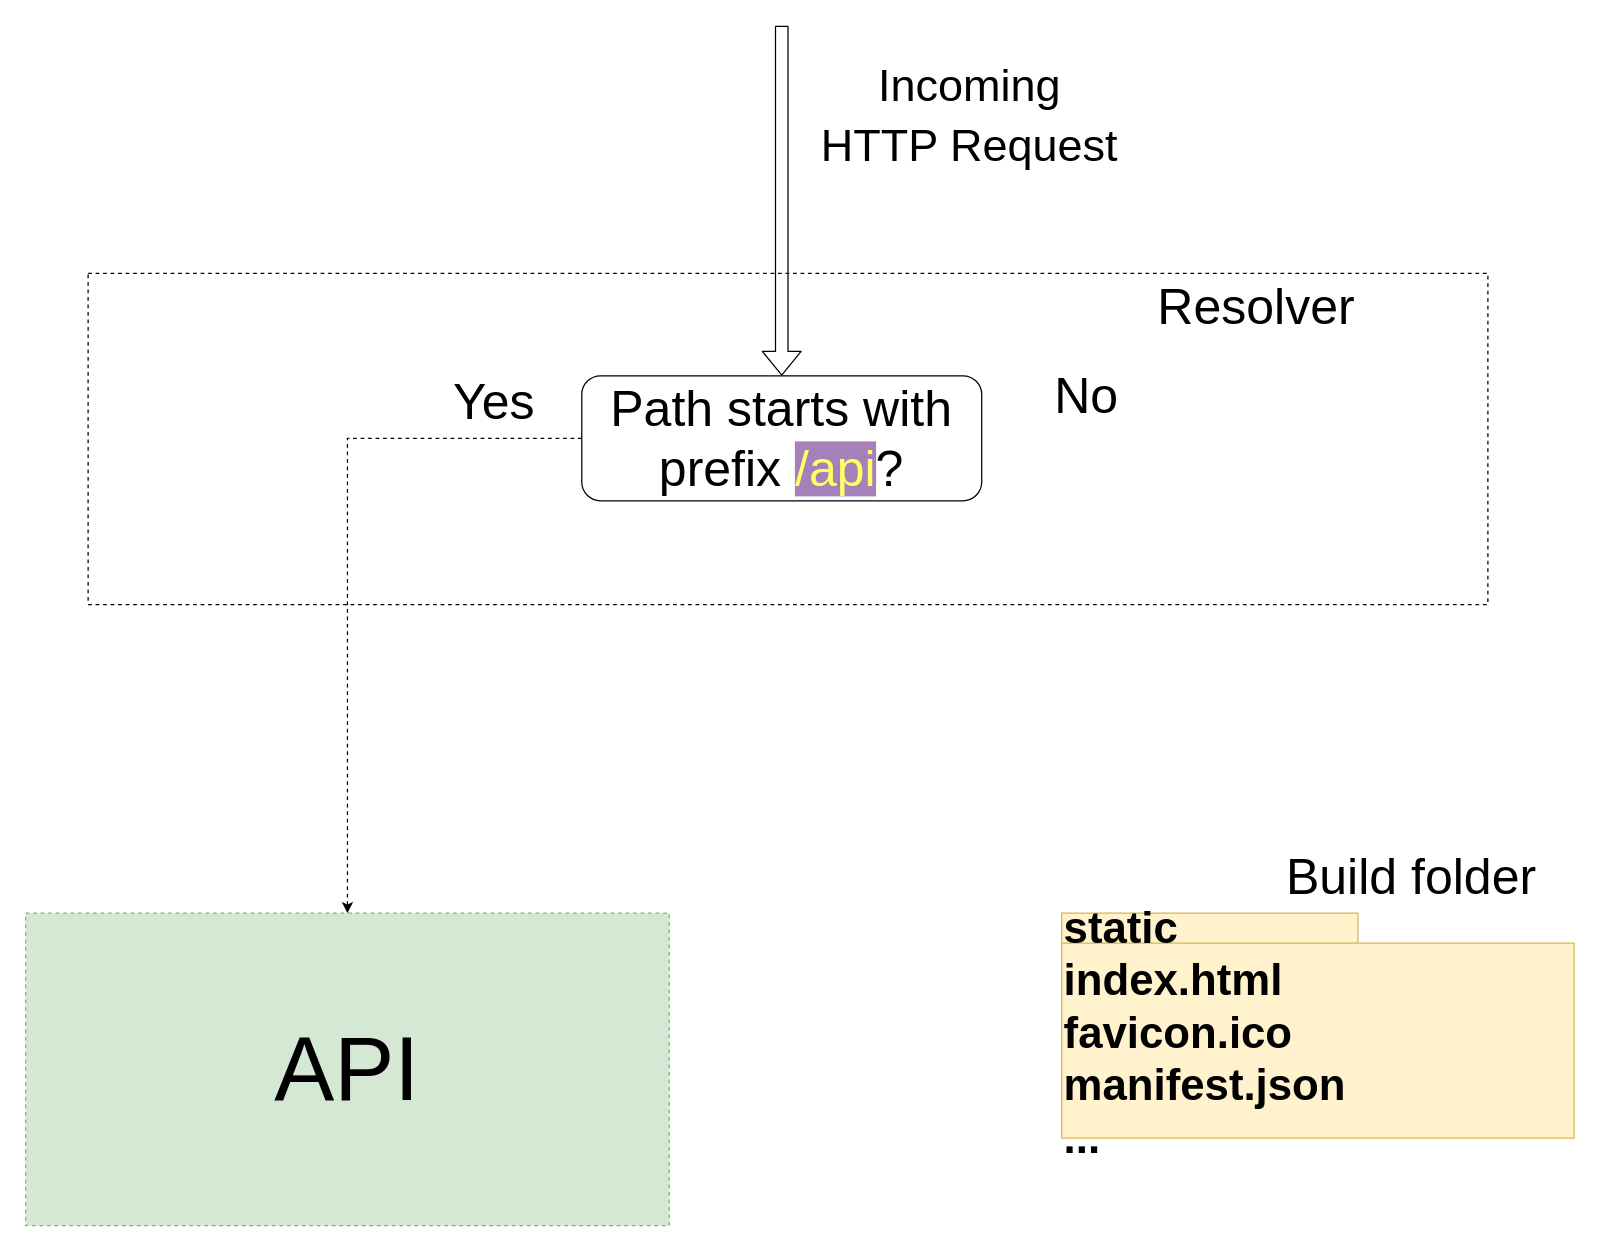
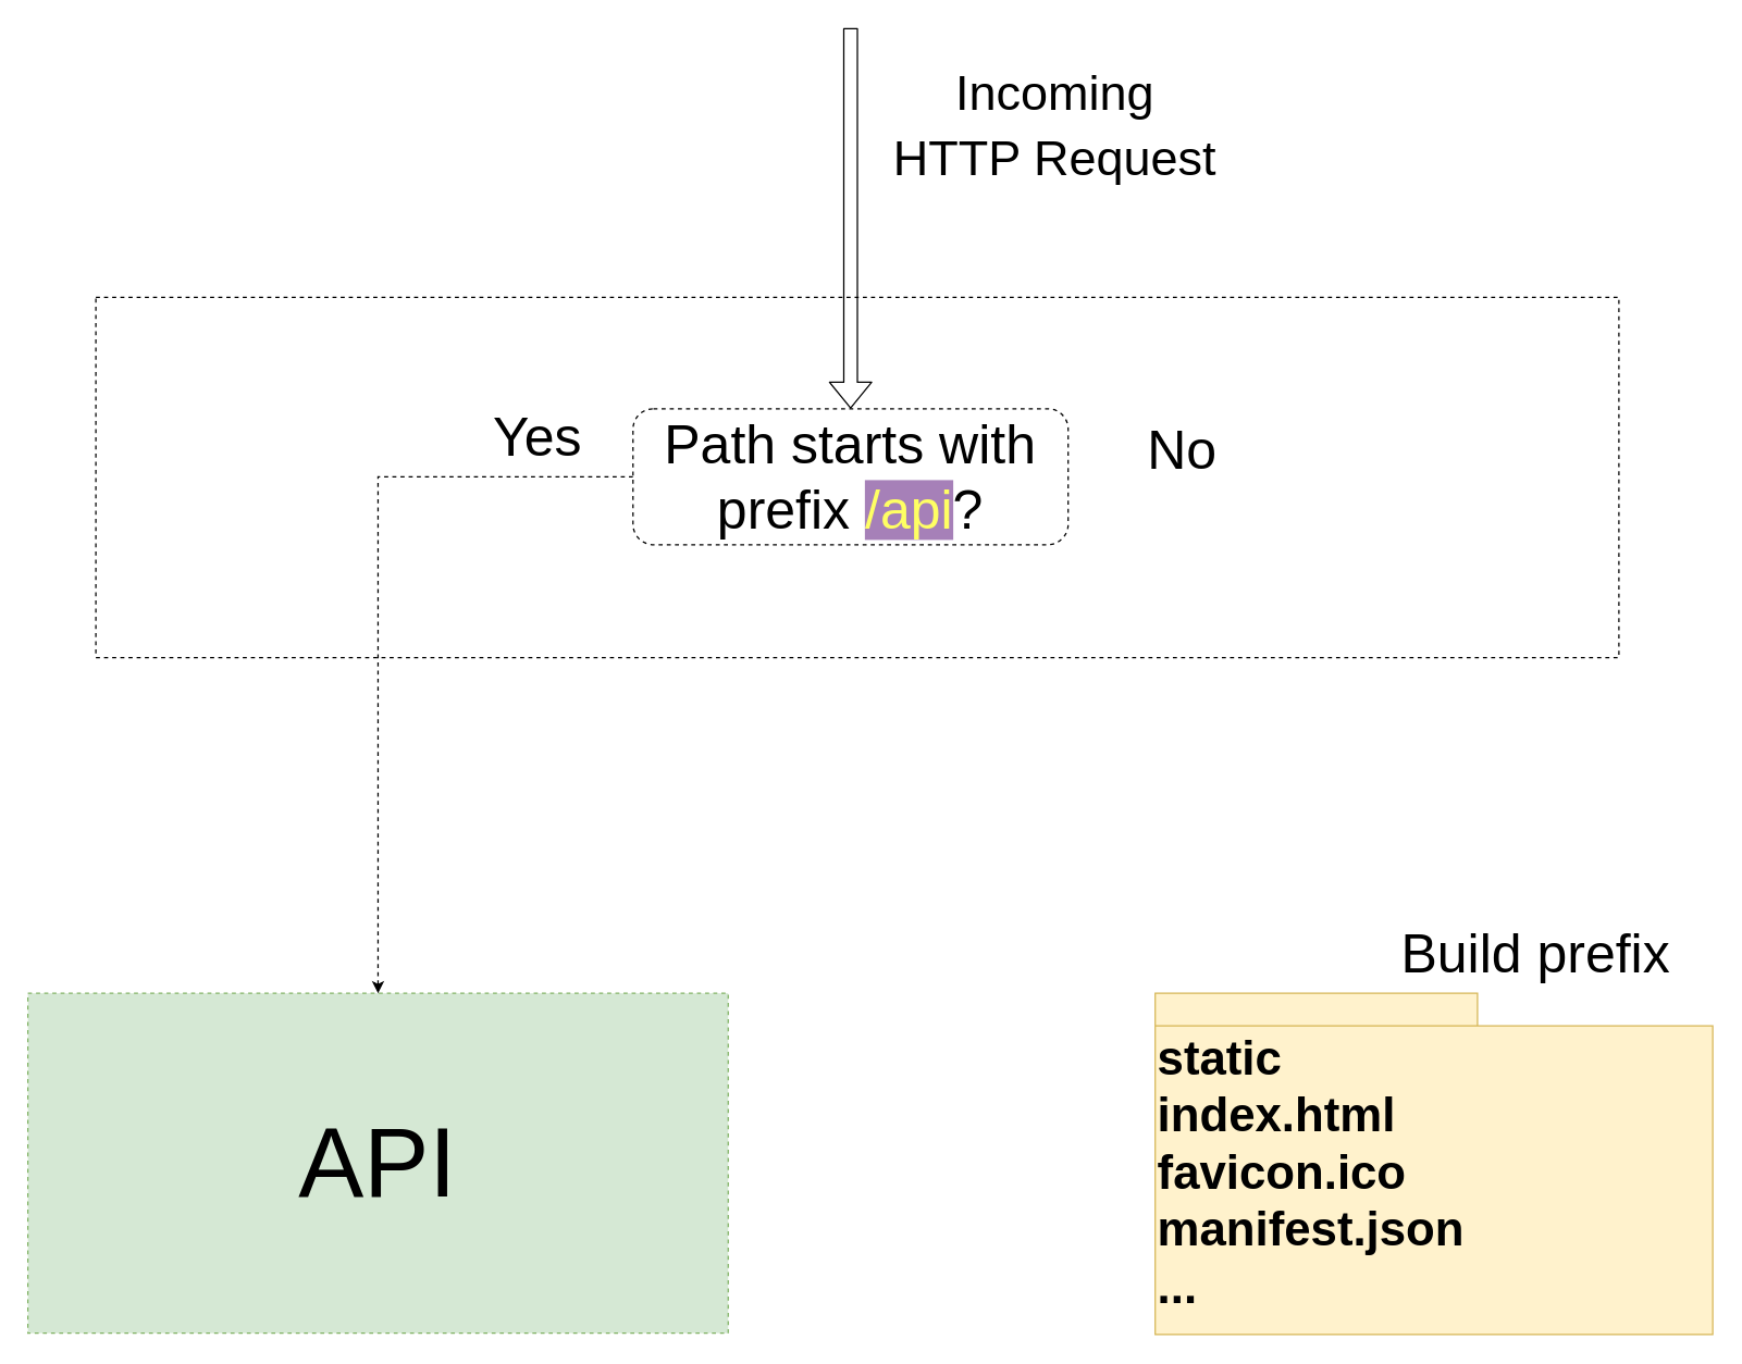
- <mxCell id="12" value="Resolver" style="text;html=1;resizable=0;points=[];autosize=1;align=left;verticalAlign=top;spacingTop=-4;fontSize=40;fontColor=#000000;" vertex="1" parent="1"><mxGeometry x="924" y="217.5" width="170" height="50" as="geometry" /></mxCell>
- <mxCell id="4" value="No" style="text;html=1;strokeColor=none;fillColor=none;align=center;verticalAlign=middle;whiteSpace=wrap;rounded=0;labelBackgroundColor=none;fontSize=40;fontColor=#000000;" vertex="1" parent="1"><mxGeometry x="849" y="305" width="40" height="20" as="geometry" /></mxCell>
+ <mxCell id="4" value="No" style="text;html=1;strokeColor=none;fillColor=none;align=center;verticalAlign=middle;whiteSpace=wrap;rounded=0;labelBackgroundColor=none;fontSize=40;fontColor=#000000;" vertex="1" parent="1"><mxGeometry x="849" y="320" width="40" height="20" as="geometry" /></mxCell>
- <mxCell id="10" value="Path starts with prefix &lt;span style=&quot;background-color: rgb(166 , 128 , 184)&quot;&gt;&lt;font color=&quot;#FFFF63&quot;&gt;/api&lt;/font&gt;&lt;/span&gt;?" style="rounded=1;whiteSpace=wrap;html=1;labelBackgroundColor=none;fontSize=40;fontColor=#000000;" vertex="1" parent="1"><mxGeometry x="465" y="300" width="320" height="100" as="geometry" /></mxCell>
+ <mxCell id="10" value="Path starts with prefix &lt;span style=&quot;background-color: rgb(166 , 128 , 184)&quot;&gt;&lt;font color=&quot;#FFFF63&quot;&gt;/api&lt;/font&gt;&lt;/span&gt;?" style="rounded=1;whiteSpace=wrap;html=1;labelBackgroundColor=none;fontSize=40;fontColor=#000000;dashed=1;" vertex="1" parent="1"><mxGeometry x="465" y="300" width="320" height="100" as="geometry" /></mxCell>
- <mxCell id="3" value="Build folder" style="text;html=1;strokeColor=none;fillColor=none;align=center;verticalAlign=middle;whiteSpace=wrap;rounded=0;fontSize=40;" vertex="1" parent="1"><mxGeometry x="999" y="690" width="260" height="20" as="geometry" /></mxCell>
+ <mxCell id="3" value="Build prefix" style="text;html=1;strokeColor=none;fillColor=none;align=center;verticalAlign=middle;whiteSpace=wrap;rounded=0;fontSize=40;" vertex="1" parent="1"><mxGeometry x="999" y="690" width="260" height="20" as="geometry" /></mxCell>
- <mxCell id="7" value="&lt;div style=&quot;font-size: 35px&quot; align=&quot;left&quot;&gt;&lt;font style=&quot;font-size: 35px&quot;&gt;static&lt;br&gt;&lt;/font&gt;&lt;/div&gt;&lt;div style=&quot;font-size: 35px&quot; align=&quot;left&quot;&gt;&lt;font style=&quot;font-size: 35px&quot;&gt;index.html&lt;/font&gt;&lt;/div&gt;&lt;div style=&quot;font-size: 35px&quot; align=&quot;left&quot;&gt;&lt;font style=&quot;font-size: 35px&quot;&gt;favicon.ico&lt;/font&gt;&lt;/div&gt;&lt;div style=&quot;font-size: 35px&quot; align=&quot;left&quot;&gt;&lt;font style=&quot;font-size: 35px&quot;&gt;manifest.json&lt;/font&gt;&lt;/div&gt;&lt;div style=&quot;font-size: 35px&quot; align=&quot;left&quot;&gt;&lt;font style=&quot;font-size: 35px&quot;&gt;...&lt;br&gt;&lt;/font&gt;&lt;/div&gt;" style="shape=folder;fontStyle=1;spacingTop=10;tabWidth=237;tabHeight=24;tabPosition=left;html=1;labelBackgroundColor=none;fontSize=40;align=left;fillColor=#fff2cc;strokeColor=#d6b656;" vertex="1" parent="1"><mxGeometry x="849" y="730" width="410" height="180" as="geometry" /></mxCell>
+ <mxCell id="7" value="&lt;div style=&quot;font-size: 35px&quot; align=&quot;left&quot;&gt;&lt;font style=&quot;font-size: 35px&quot;&gt;static&lt;br&gt;&lt;/font&gt;&lt;/div&gt;&lt;div style=&quot;font-size: 35px&quot; align=&quot;left&quot;&gt;&lt;font style=&quot;font-size: 35px&quot;&gt;index.html&lt;/font&gt;&lt;/div&gt;&lt;div style=&quot;font-size: 35px&quot; align=&quot;left&quot;&gt;&lt;font style=&quot;font-size: 35px&quot;&gt;favicon.ico&lt;/font&gt;&lt;/div&gt;&lt;div style=&quot;font-size: 35px&quot; align=&quot;left&quot;&gt;&lt;font style=&quot;font-size: 35px&quot;&gt;manifest.json&lt;/font&gt;&lt;/div&gt;&lt;div style=&quot;font-size: 35px&quot; align=&quot;left&quot;&gt;&lt;font style=&quot;font-size: 35px&quot;&gt;...&lt;br&gt;&lt;/font&gt;&lt;/div&gt;" style="shape=folder;fontStyle=1;spacingTop=10;tabWidth=237;tabHeight=24;tabPosition=left;html=1;labelBackgroundColor=none;fontSize=40;align=left;fillColor=#fff2cc;strokeColor=#d6b656;" vertex="1" parent="1"><mxGeometry x="849" y="730" width="410" height="251" as="geometry" /></mxCell>
